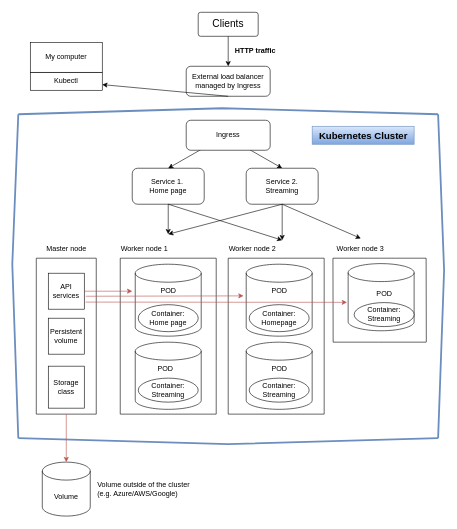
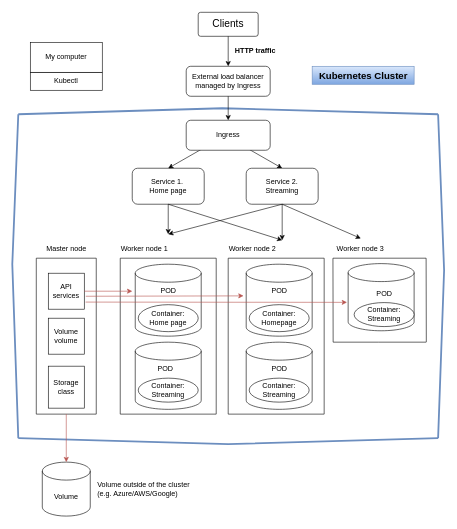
- <mxCell id="70" value="" style="endArrow=classic;html=1;rounded=0;exitX=0.5;exitY=1;exitDx=0;exitDy=0;" edge="1" parent="1" source="2" target="30"><mxGeometry width="50" height="50" relative="1" as="geometry"><mxPoint x="260" y="440" as="sourcePoint" /><mxPoint x="310" y="390" as="targetPoint" /></mxGeometry></mxCell>
+ <mxCell id="70" value="" style="endArrow=classic;html=1;rounded=0;exitX=0.5;exitY=1;exitDx=0;exitDy=0;entryX=0.5;entryY=0;entryDx=0;entryDy=0;" edge="1" parent="1" source="2" target="69"><mxGeometry width="50" height="50" relative="1" as="geometry"><mxPoint x="260" y="440" as="sourcePoint" /><mxPoint x="310" y="390" as="targetPoint" /></mxGeometry></mxCell>
- <mxCell id="42" value="&lt;b&gt;&lt;font style=&quot;font-size: 16px;&quot;&gt;Kubernetes Cluster&lt;/font&gt;&lt;/b&gt;" style="text;html=1;align=center;verticalAlign=middle;resizable=0;points=[];autosize=1;strokeColor=#6c8ebf;fillColor=#dae8fc;gradientColor=#7ea6e0;" vertex="1" parent="1"><mxGeometry x="520" y="210" width="170" height="30" as="geometry" /></mxCell>
+ <mxCell id="42" value="&lt;b&gt;&lt;font style=&quot;font-size: 16px;&quot;&gt;Kubernetes Cluster&lt;/font&gt;&lt;/b&gt;" style="text;html=1;align=center;verticalAlign=middle;resizable=0;points=[];autosize=1;strokeColor=#6c8ebf;fillColor=#dae8fc;gradientColor=#7ea6e0;" vertex="1" parent="1"><mxGeometry x="520" y="110" width="170" height="30" as="geometry" /></mxCell>
- <mxCell id="65" value="Persistent volume" style="rounded=0;whiteSpace=wrap;html=1;" vertex="1" parent="1"><mxGeometry x="80" y="530" width="60" height="60" as="geometry" /></mxCell>
+ <mxCell id="65" value="Volume volume" style="rounded=0;whiteSpace=wrap;html=1;" vertex="1" parent="1"><mxGeometry x="80" y="530" width="60" height="60" as="geometry" /></mxCell>
